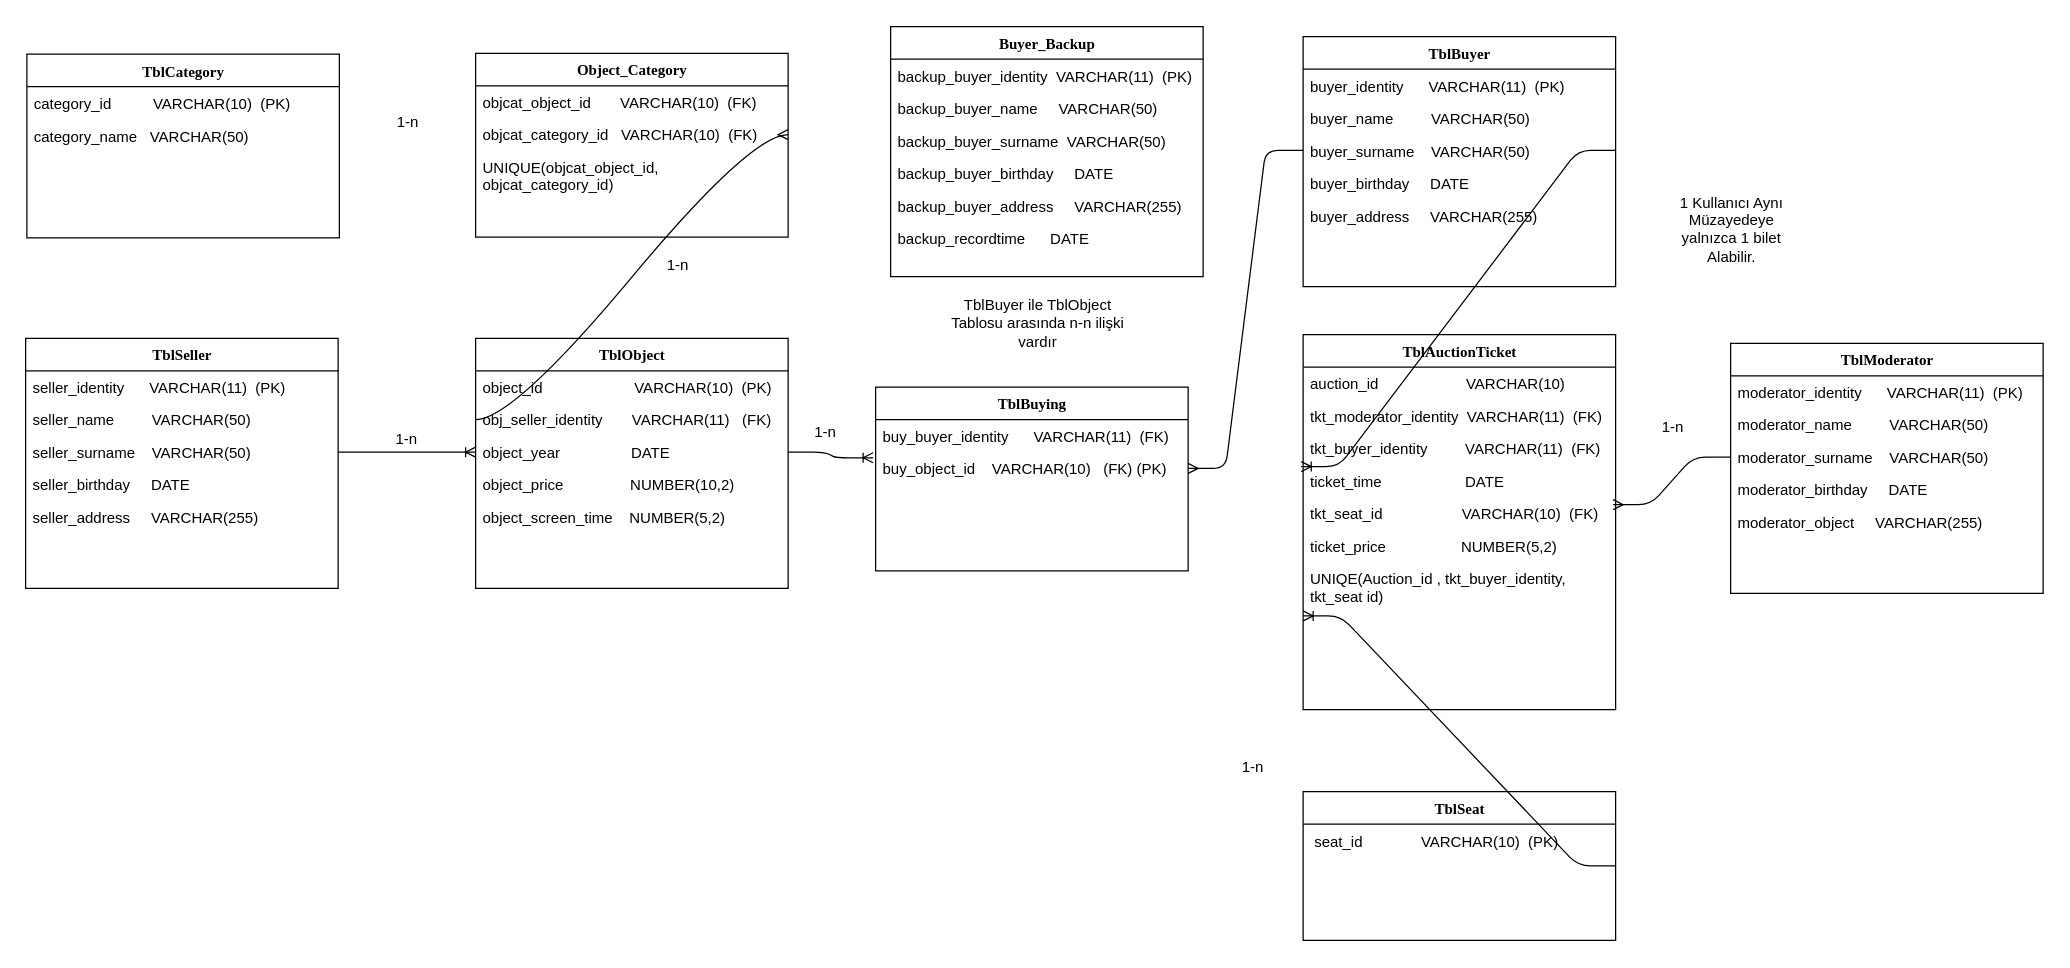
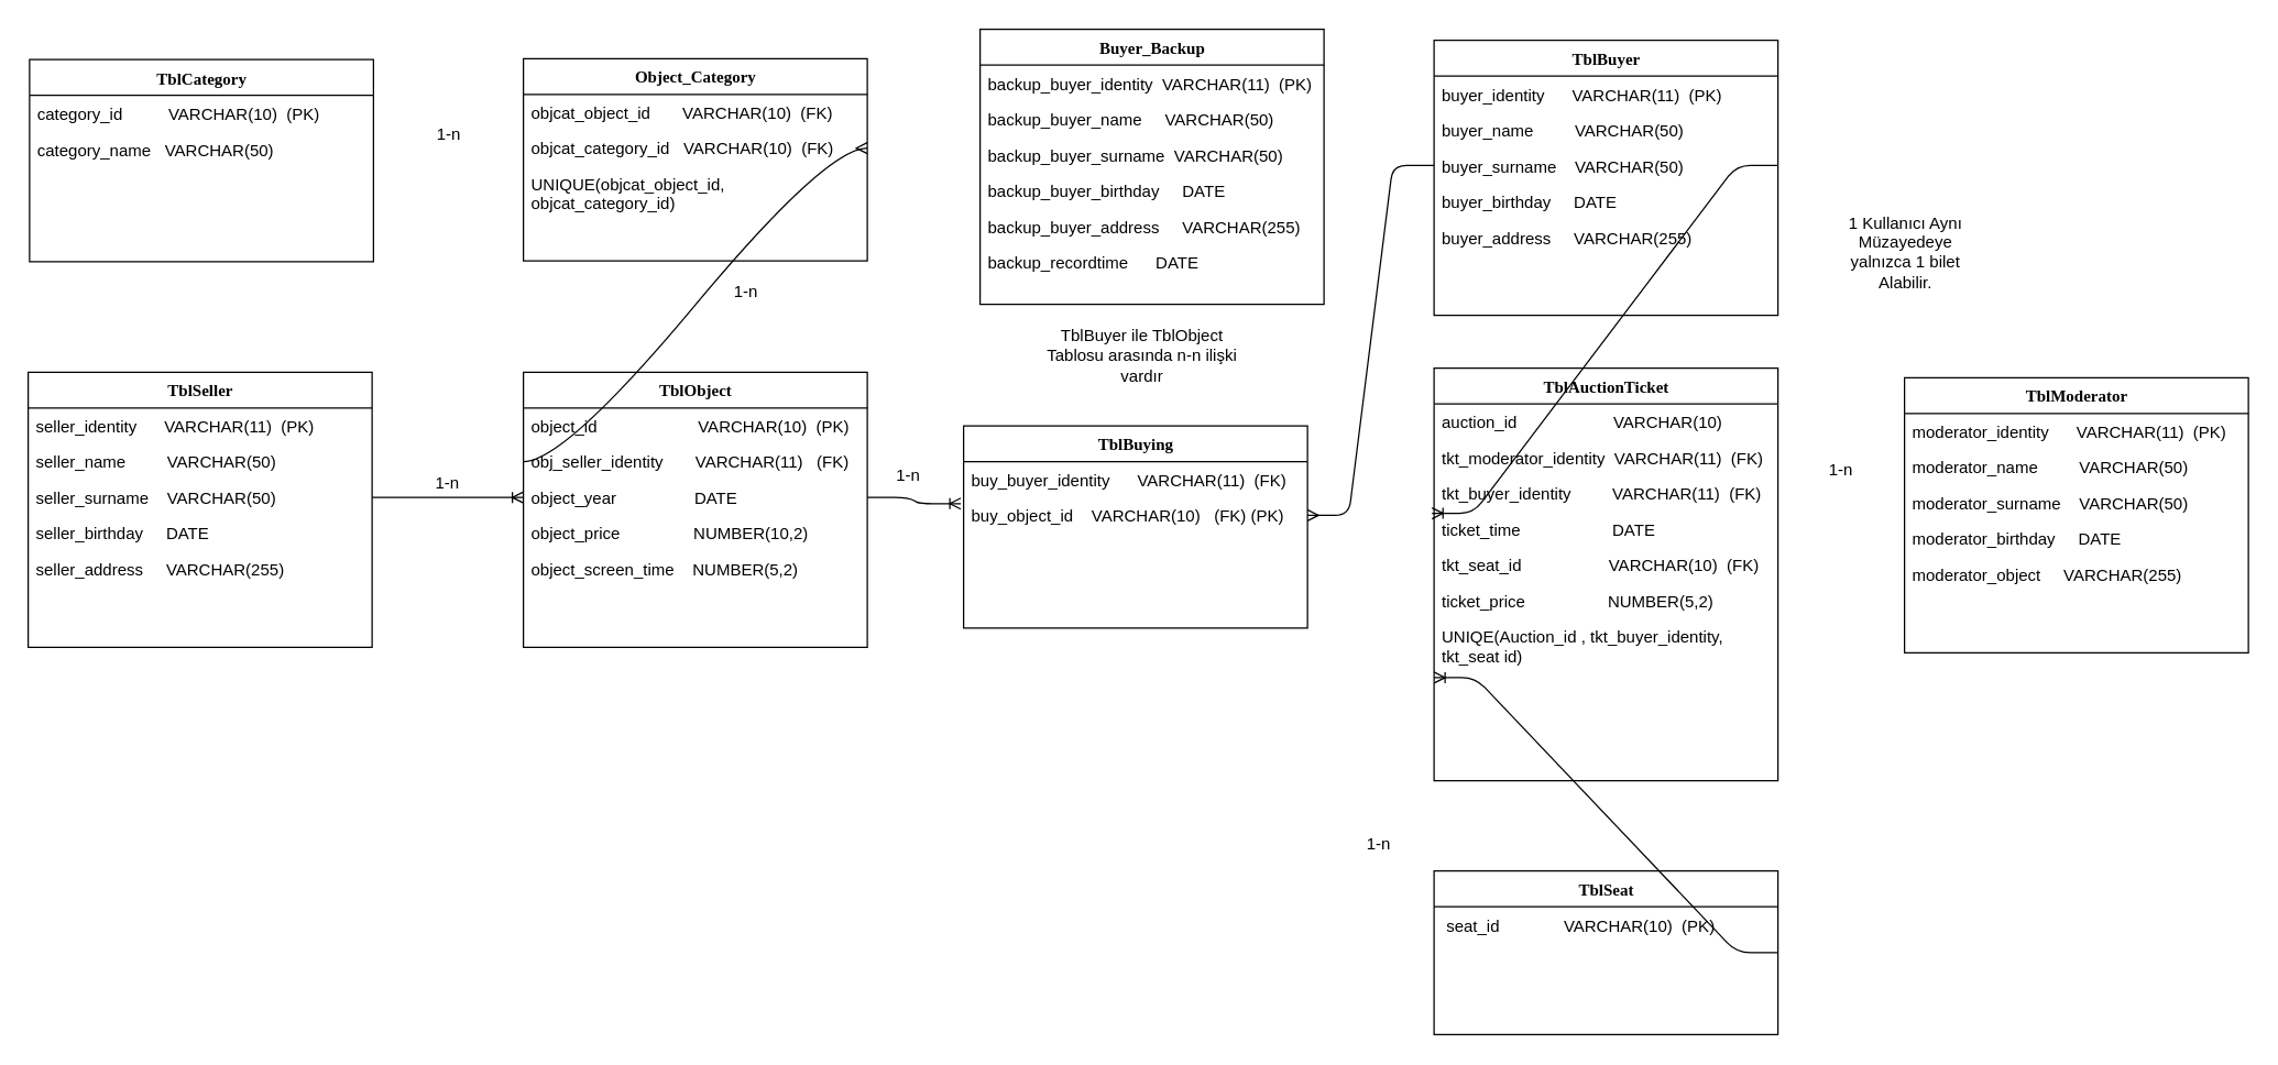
- <mxCell id="50" value="" style="edgeStyle=entityRelationEdgeStyle;fontSize=12;html=1;endArrow=none;strokeWidth=1;startArrow=ERmany;startFill=0;endFill=0;entryX=0;entryY=0.5;entryDx=0;entryDy=0;exitX=0.992;exitY=0.231;exitDx=0;exitDy=0;exitPerimeter=0;" parent="1" source="40" target="20" edge="1"><mxGeometry width="100" height="100" relative="1" as="geometry"><mxPoint x="750" y="643" as="sourcePoint" /><mxPoint x="850" y="543" as="targetPoint" /></mxGeometry></mxCell>
